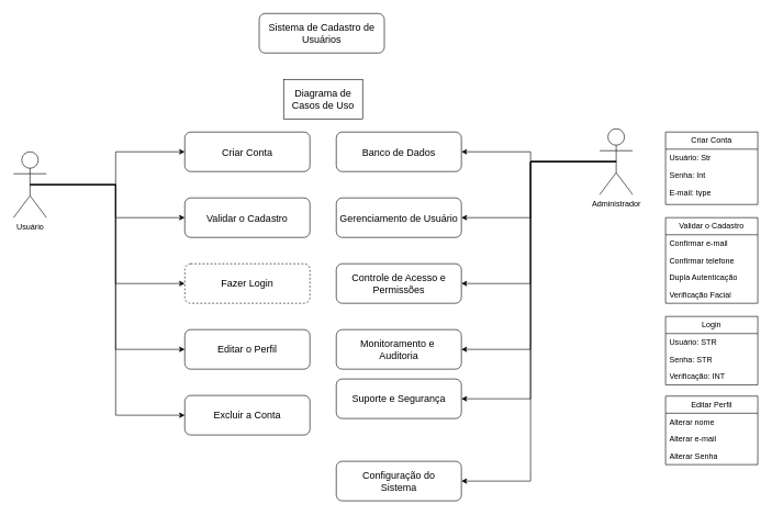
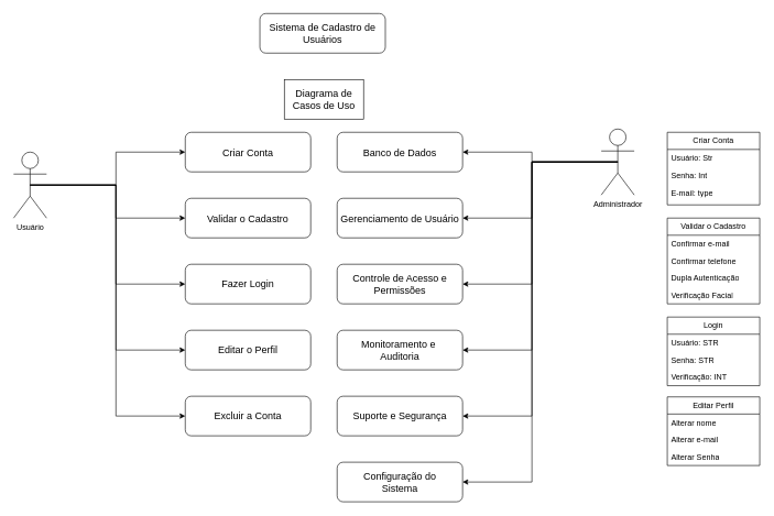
- <mxCell id="21" value="&lt;font&gt;Fazer Login&lt;/font&gt;" style="rounded=1;whiteSpace=wrap;html=1;fontSize=15;dashed=1;" parent="1" vertex="1"><mxGeometry x="280" y="400" width="190" height="60" as="geometry" /></mxCell>
+ <mxCell id="21" value="&lt;font&gt;Fazer Login&lt;/font&gt;" style="rounded=1;whiteSpace=wrap;html=1;fontSize=15;" parent="1" vertex="1"><mxGeometry x="280" y="400" width="190" height="60" as="geometry" /></mxCell>
- <mxCell id="27" value="&lt;font&gt;Suporte e Segurança&lt;/font&gt;" style="rounded=1;whiteSpace=wrap;html=1;fontSize=15;" parent="1" vertex="1"><mxGeometry x="510" y="575" width="190" height="60" as="geometry" /></mxCell>
+ <mxCell id="27" value="&lt;font&gt;Suporte e Segurança&lt;/font&gt;" style="rounded=1;whiteSpace=wrap;html=1;fontSize=15;" parent="1" vertex="1"><mxGeometry x="510" y="600" width="190" height="60" as="geometry" /></mxCell>
